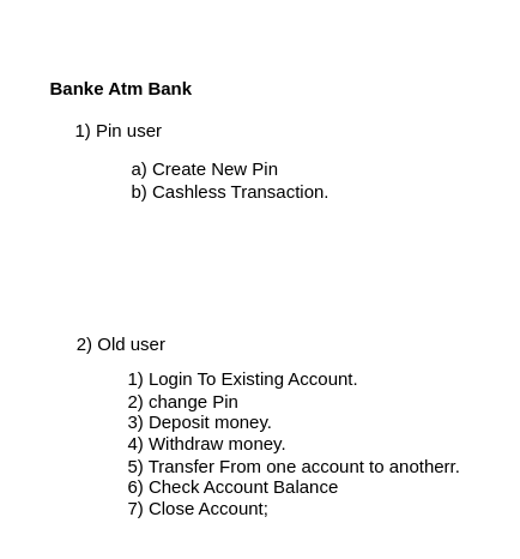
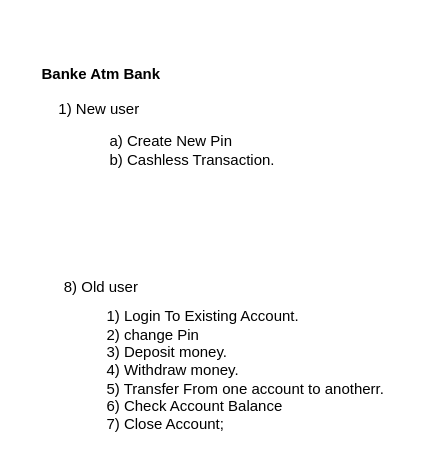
- <mxCell id="3" value="1) Pin user&amp;nbsp;" style="text;html=1;align=center;verticalAlign=middle;resizable=0;points=[];autosize=1;strokeColor=none;fillColor=none;" vertex="1" parent="1"><mxGeometry x="36" y="70" width="88" height="33" as="geometry" /></mxCell>
+ <mxCell id="3" value="1) New user&amp;nbsp;" style="text;html=1;align=center;verticalAlign=middle;resizable=0;points=[];autosize=1;strokeColor=none;fillColor=none;" vertex="1" parent="1"><mxGeometry x="36" y="70" width="88" height="33" as="geometry" /></mxCell>
- <mxCell id="4" value="2) Old user" style="text;html=1;align=center;verticalAlign=middle;resizable=0;points=[];autosize=1;strokeColor=none;fillColor=none;" vertex="1" parent="1"><mxGeometry x="35.5" y="213" width="88" height="33" as="geometry" /></mxCell>
+ <mxCell id="4" value="8) Old user" style="text;html=1;align=center;verticalAlign=middle;resizable=0;points=[];autosize=1;strokeColor=none;fillColor=none;" vertex="1" parent="1"><mxGeometry x="35.5" y="213" width="88" height="33" as="geometry" /></mxCell>
